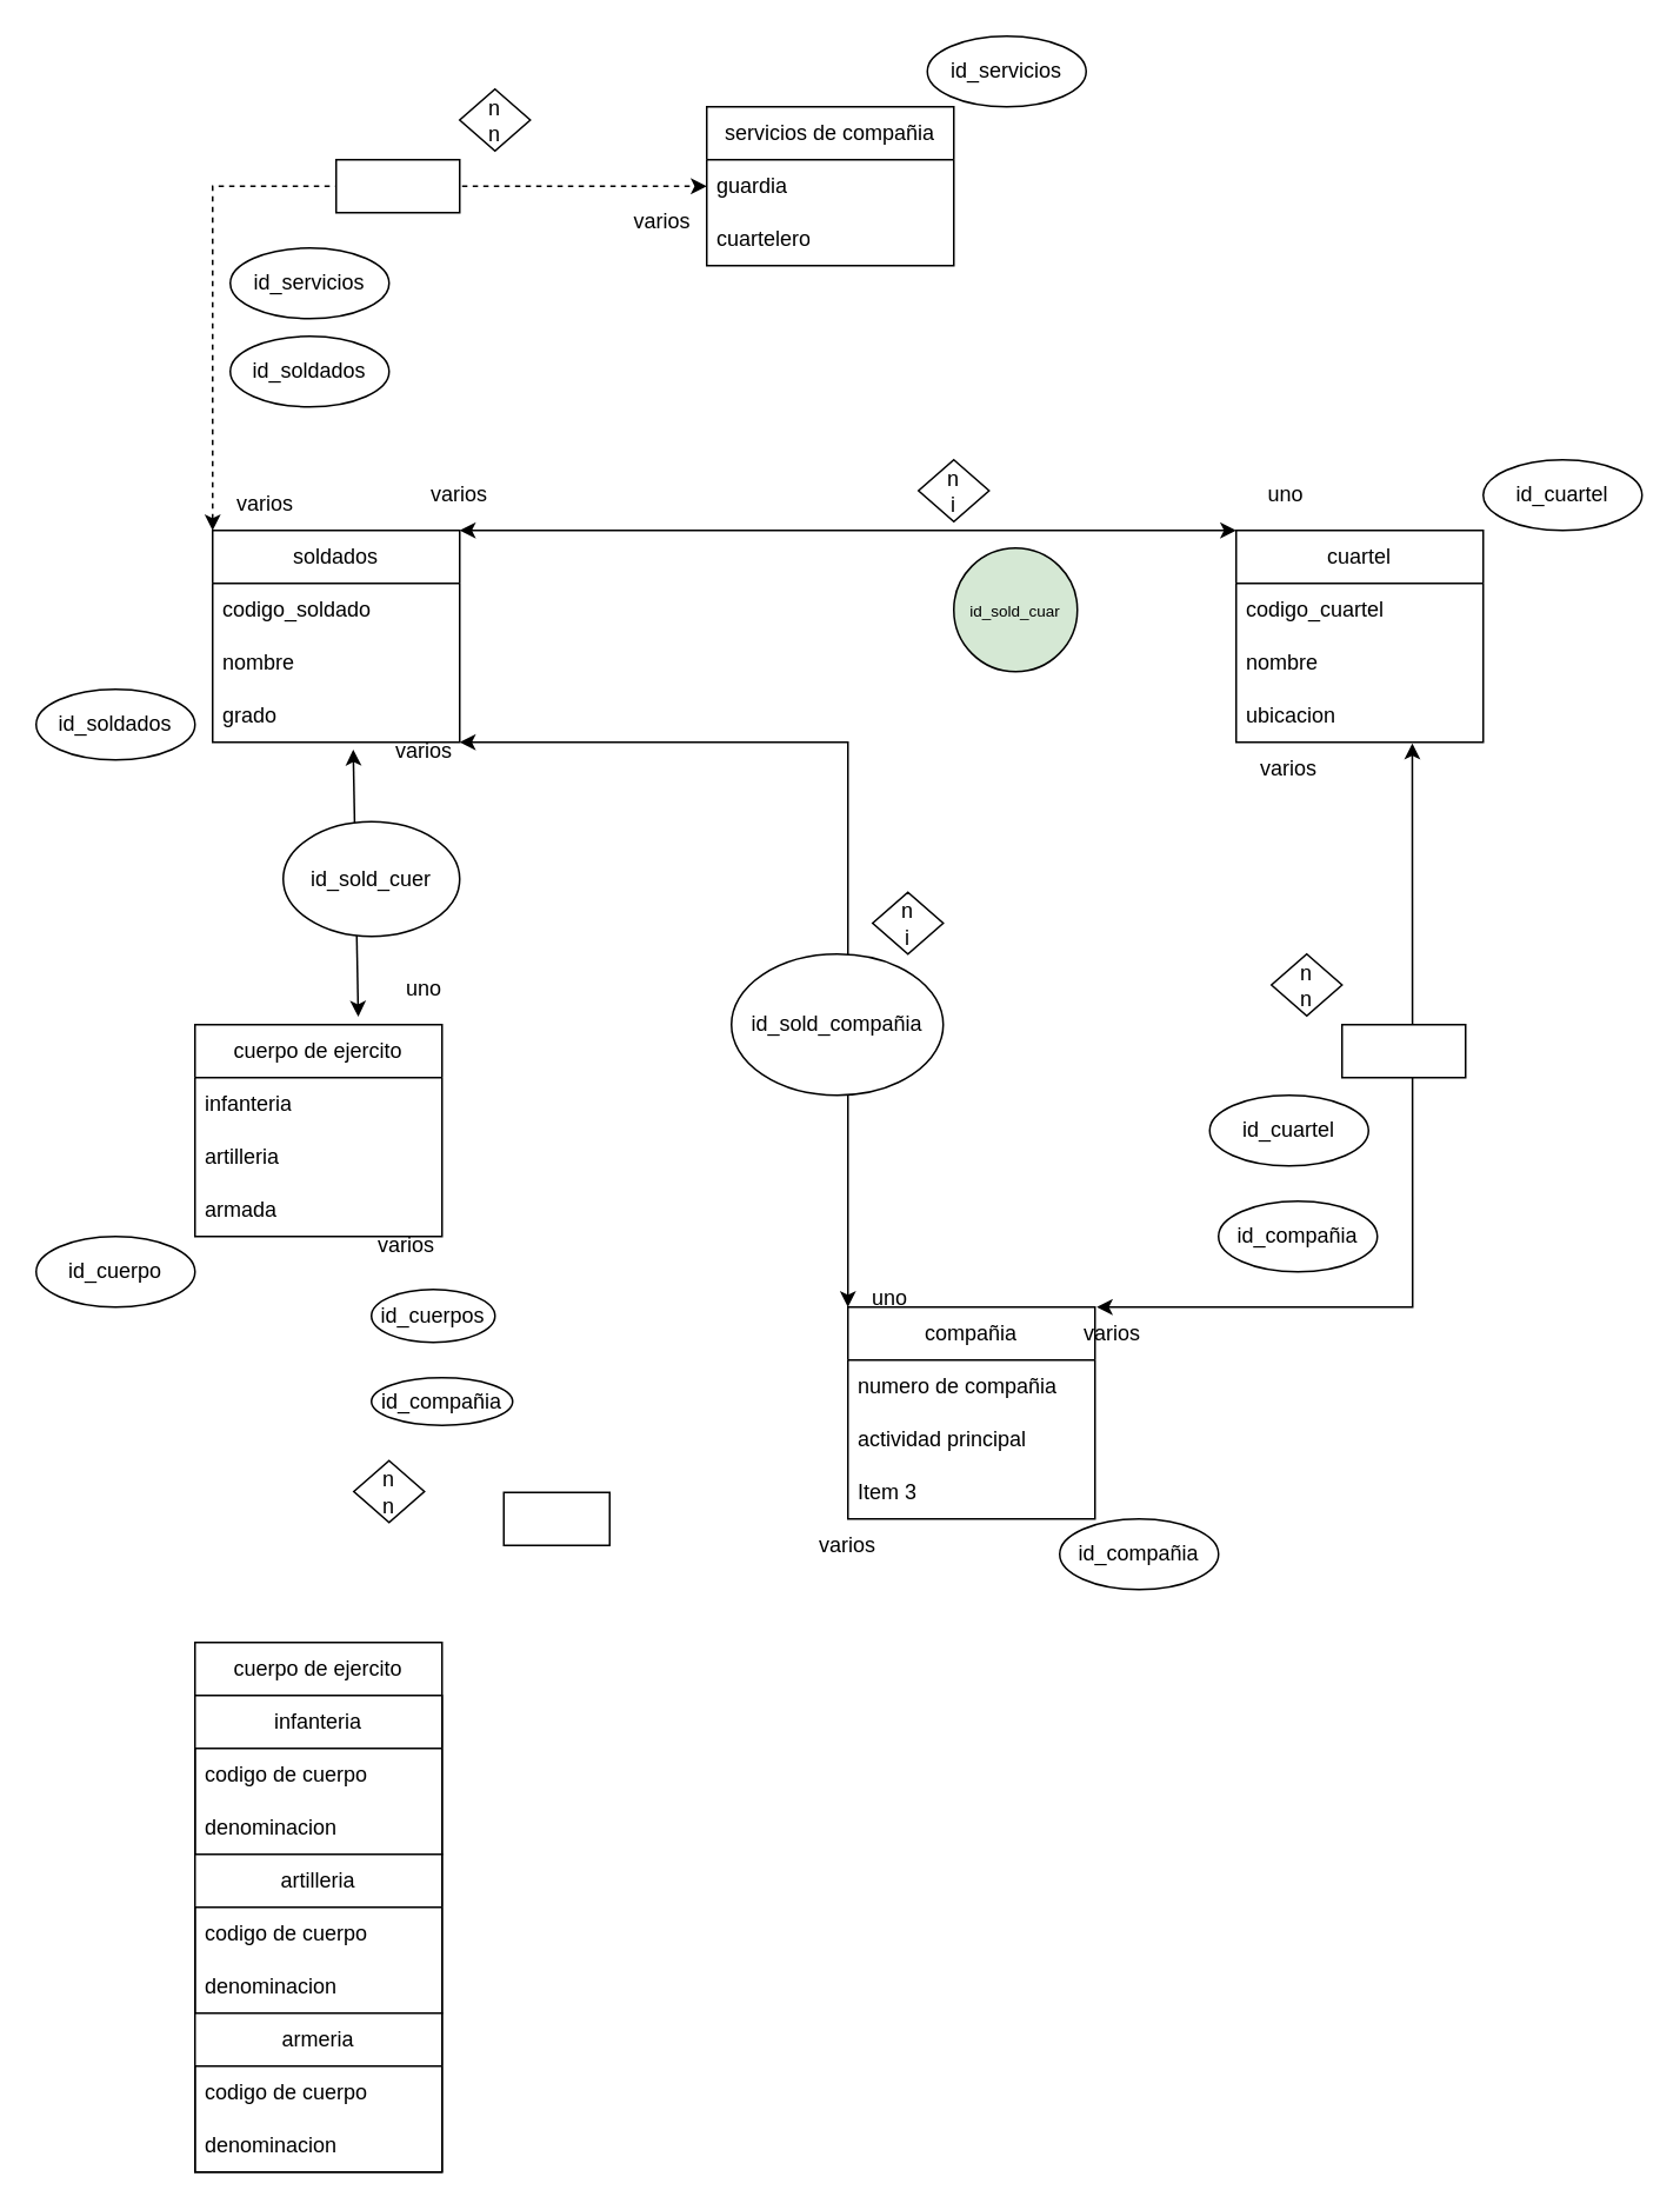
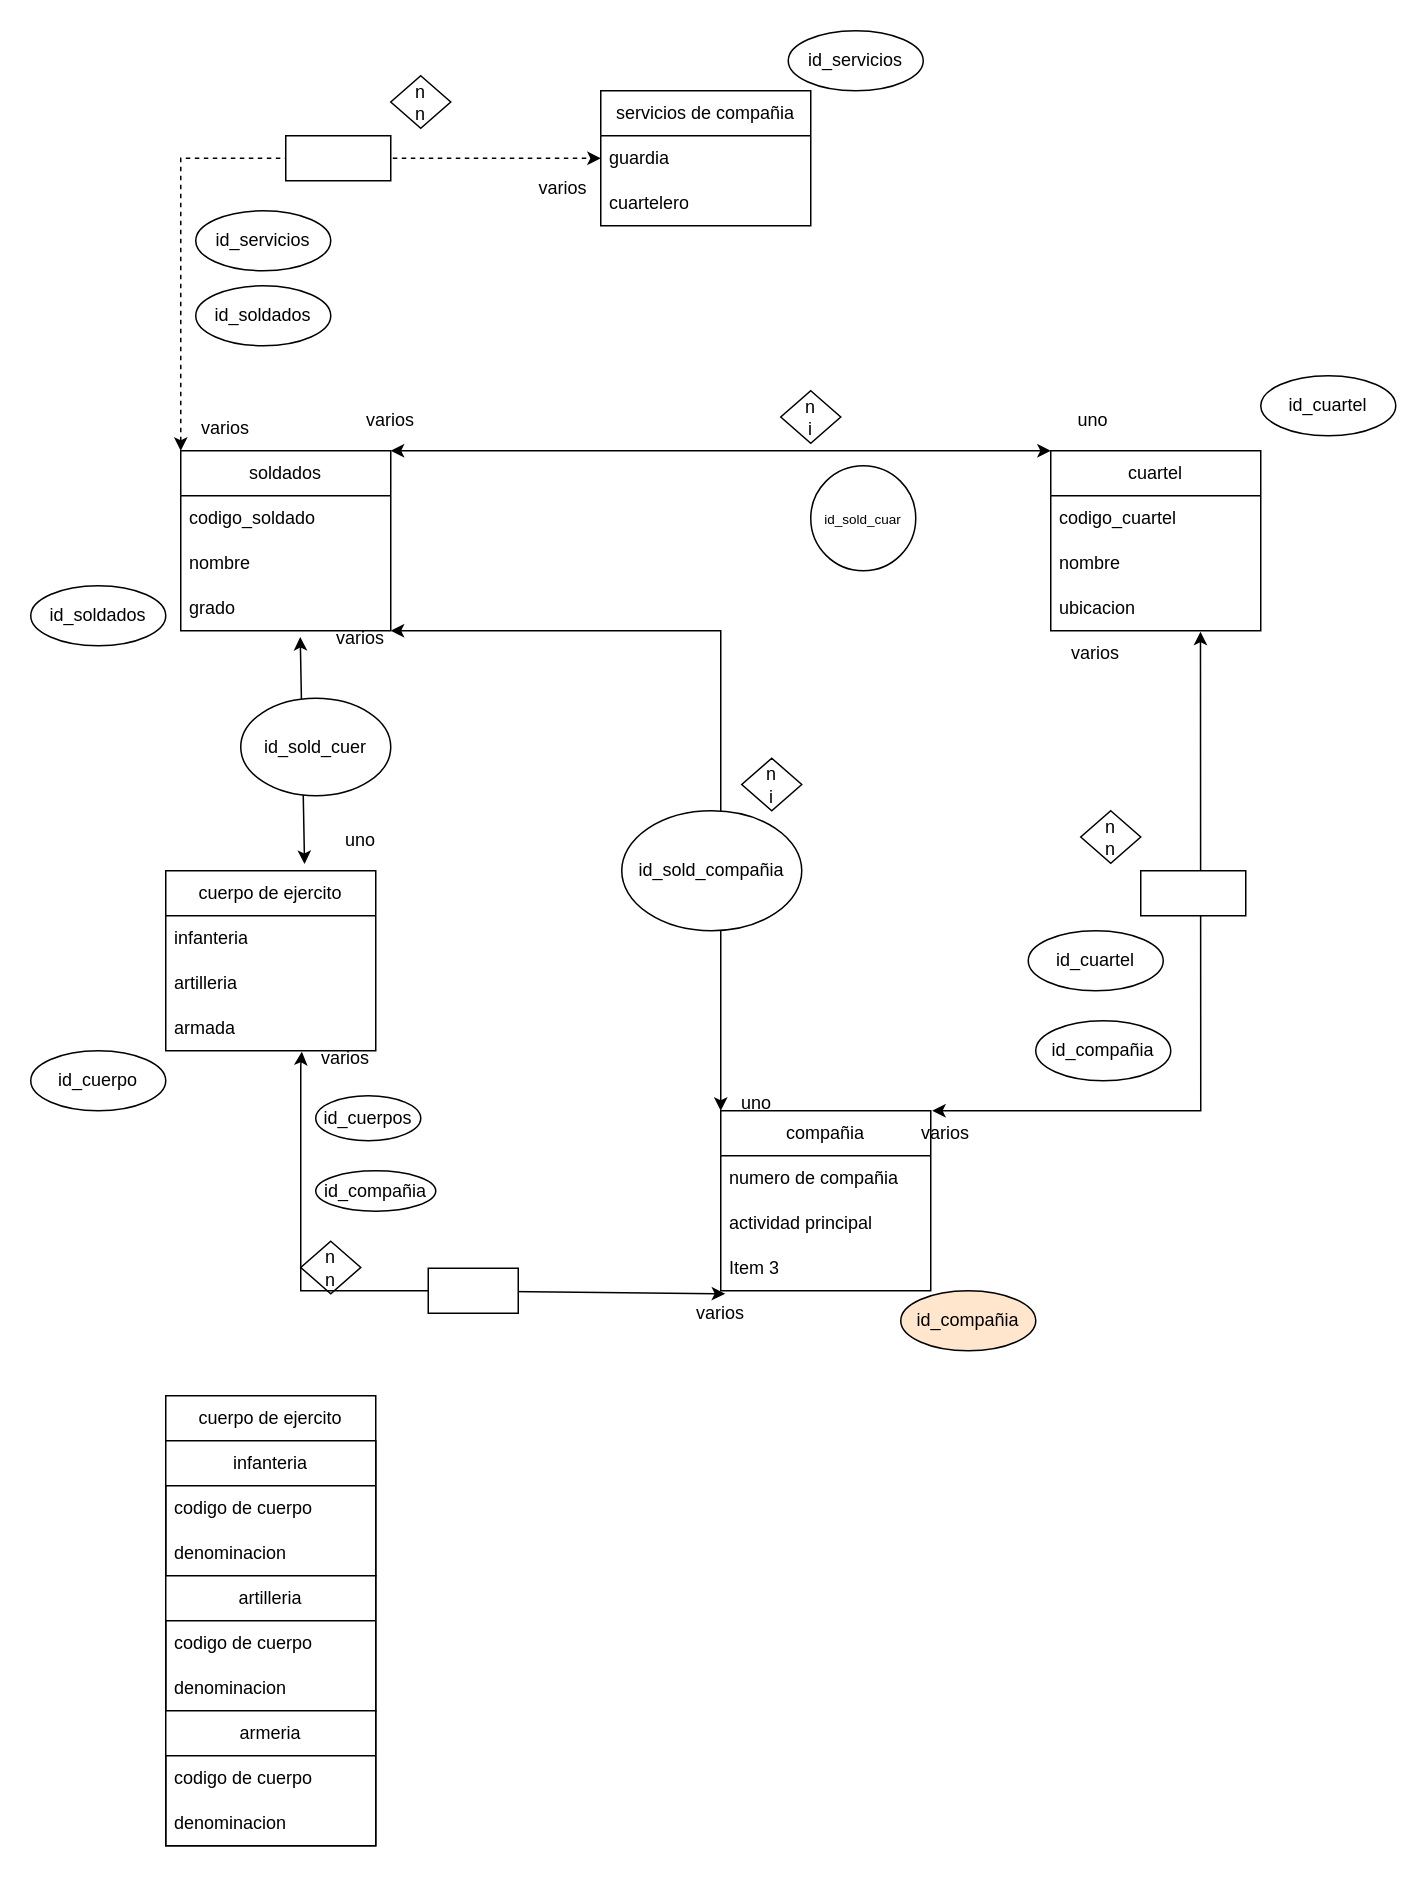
- <mxCell id="28" value="id_cuartel" style="ellipse;whiteSpace=wrap;html=1;" vertex="1" parent="1"><mxGeometry x="840" width="90" height="40" as="geometry" y="260" /></mxCell>
+ <mxCell id="28" value="id_cuartel" style="ellipse;whiteSpace=wrap;html=1;" vertex="1" parent="1"><mxGeometry x="840" y="250" width="90" height="40" as="geometry" /></mxCell>
- <mxCell id="34" value="&lt;font style=&quot;font-size: 9px;&quot;&gt;id_sold_cuar&lt;/font&gt;" style="ellipse;whiteSpace=wrap;html=1;aspect=fixed;align=center;fillColor=#d5e8d4;" vertex="1" parent="1"><mxGeometry x="540" y="310" width="70" height="70" as="geometry" /></mxCell>
+ <mxCell id="34" value="&lt;font style=&quot;font-size: 9px;&quot;&gt;id_sold_cuar&lt;/font&gt;" style="ellipse;whiteSpace=wrap;html=1;aspect=fixed;align=center;" vertex="1" parent="1"><mxGeometry x="540" y="310" width="70" height="70" as="geometry" /></mxCell>
+ <mxCell id="44" value="" style="endArrow=classic;startArrow=classic;html=1;rounded=0;exitX=0.021;exitY=1.067;exitDx=0;exitDy=0;exitPerimeter=0;entryX=0.648;entryY=1.022;entryDx=0;entryDy=0;entryPerimeter=0;" edge="1" parent="1" source="40" target="13"><mxGeometry width="50" height="50" relative="1" as="geometry"><mxPoint x="510" y="630" as="sourcePoint" /><mxPoint x="560" y="580" as="targetPoint" /><Array as="points"><mxPoint x="290" y="860" /><mxPoint x="200" y="860" /><mxPoint x="200" y="710" /></Array></mxGeometry></mxCell>
- <mxCell id="41" value="id_compañia" style="ellipse;whiteSpace=wrap;html=1;" vertex="1" parent="1"><mxGeometry x="600" y="860" width="90" height="40" as="geometry" /></mxCell>
+ <mxCell id="41" value="id_compañia" style="ellipse;whiteSpace=wrap;html=1;fillColor=#ffe6cc;" vertex="1" parent="1"><mxGeometry x="600" y="860" width="90" height="40" as="geometry" /></mxCell>
